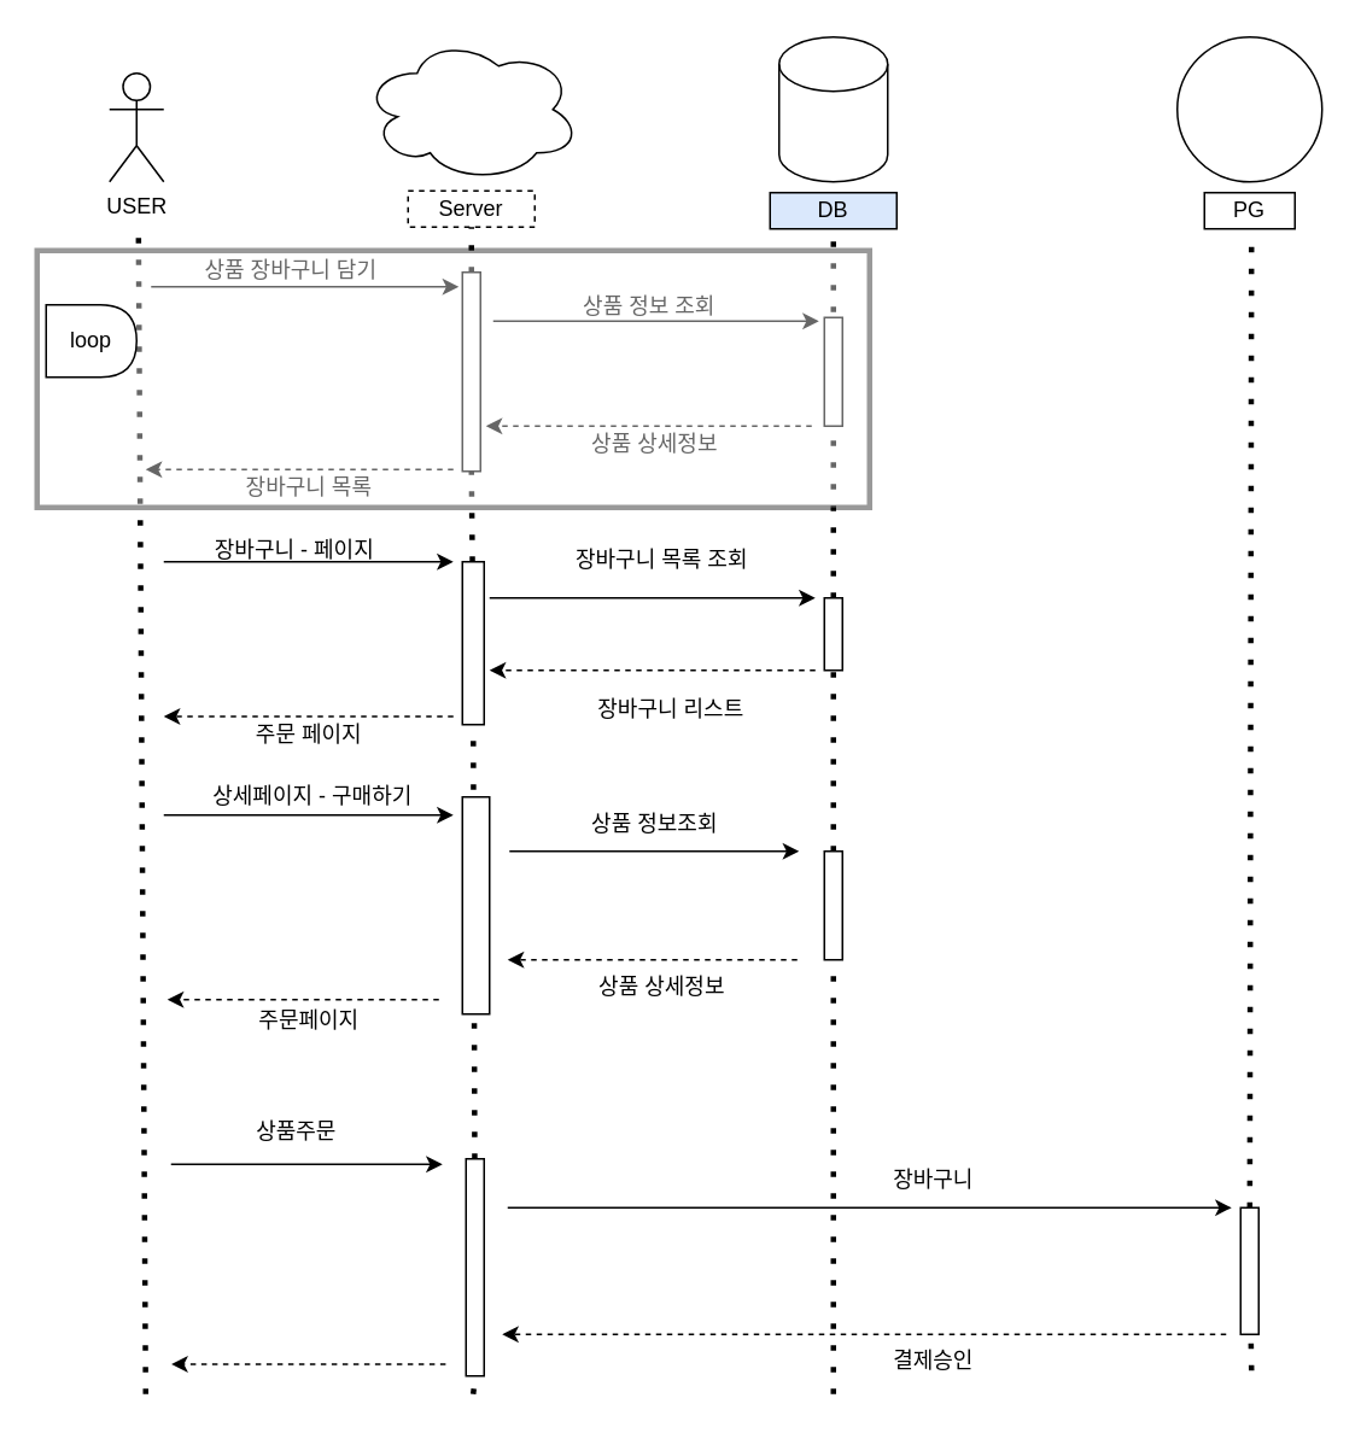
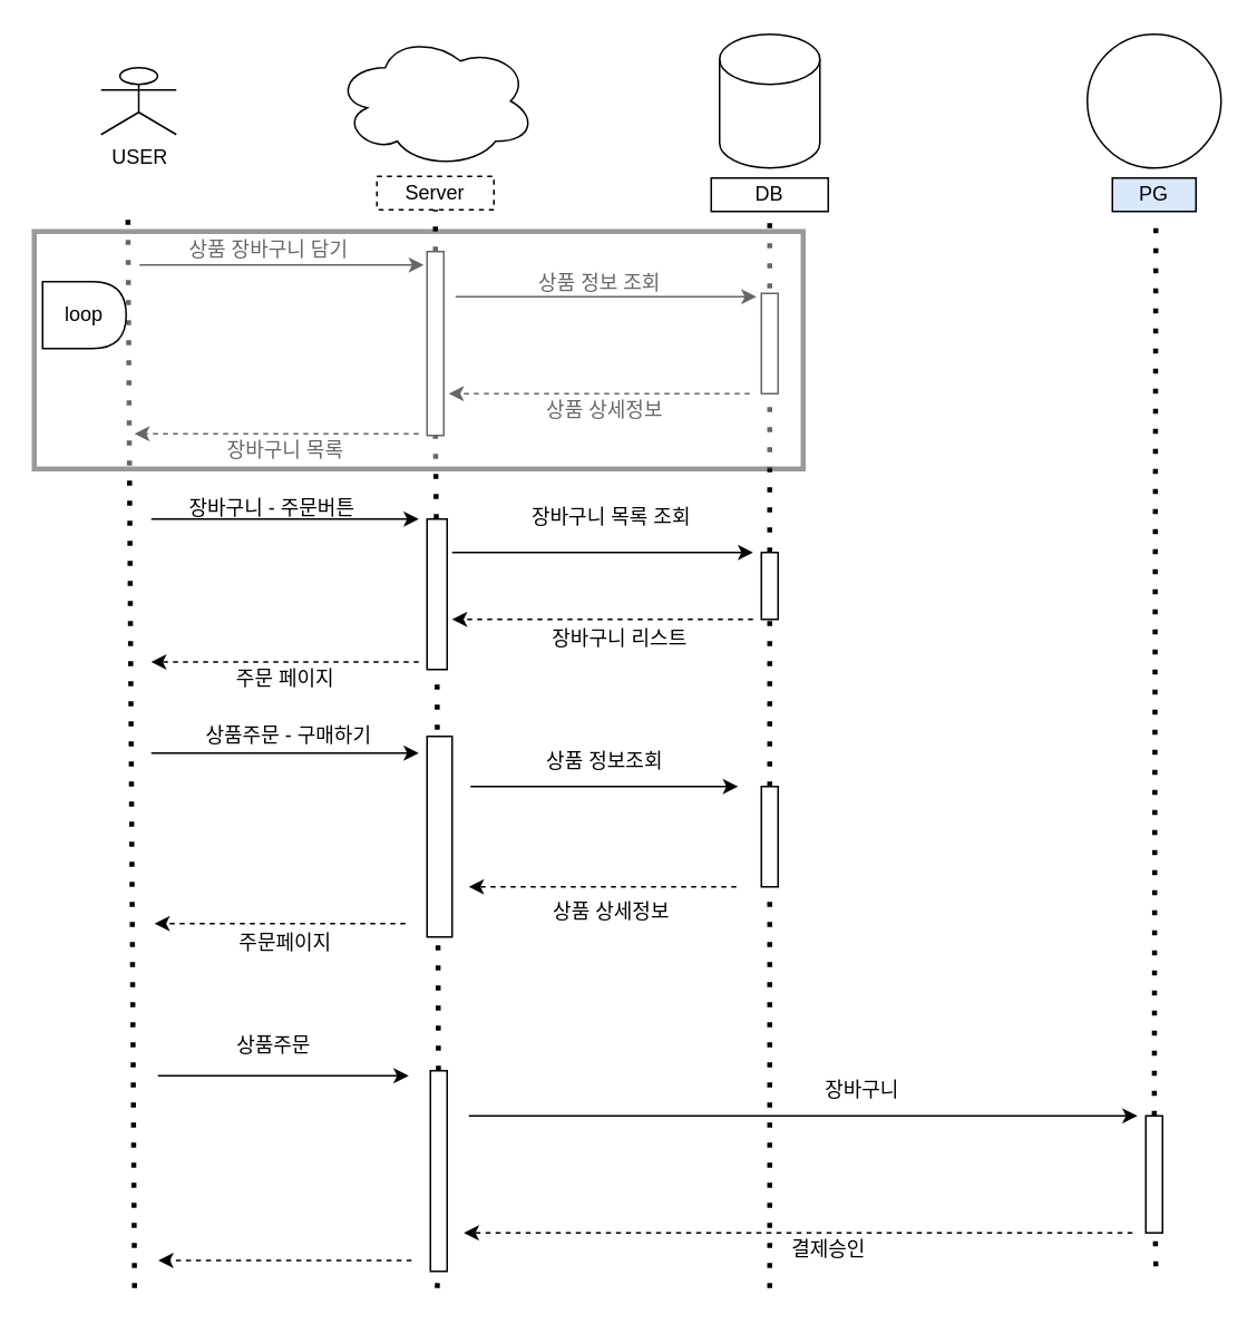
- <mxCell id="2" value="USER" style="shape=umlActor;verticalLabelPosition=bottom;verticalAlign=top;html=1;outlineConnect=0;" parent="1" vertex="1"><mxGeometry x="60" y="40" width="30" height="60" as="geometry" /></mxCell>
+ <mxCell id="2" value="USER" style="shape=umlActor;verticalLabelPosition=bottom;verticalAlign=top;html=1;outlineConnect=0;" parent="1" vertex="1"><mxGeometry x="60" y="40" width="45" height="40" as="geometry" /></mxCell>
- <mxCell id="7" value="DB" style="rounded=0;whiteSpace=wrap;html=1;fillColor=#dae8fc;" parent="1" vertex="1"><mxGeometry x="425" y="106" width="70" height="20" as="geometry" /></mxCell>
+ <mxCell id="7" value="DB" style="rounded=0;whiteSpace=wrap;html=1;" parent="1" vertex="1"><mxGeometry x="425" y="106" width="70" height="20" as="geometry" /></mxCell>
- <mxCell id="8" value="PG" style="rounded=0;whiteSpace=wrap;html=1;" parent="1" vertex="1"><mxGeometry x="665" y="106" width="50" height="20" as="geometry" /></mxCell>
+ <mxCell id="8" value="PG" style="rounded=0;whiteSpace=wrap;html=1;fillColor=#dae8fc;" parent="1" vertex="1"><mxGeometry x="665" y="106" width="50" height="20" as="geometry" /></mxCell>
- <mxCell id="38" value="장바구니 - 페이지" style="text;html=1;align=center;verticalAlign=middle;resizable=0;points=[];autosize=1;strokeColor=none;fillColor=none;" parent="1" vertex="1"><mxGeometry x="97" y="289" width="130" height="30" as="geometry" /></mxCell>
+ <mxCell id="38" value="장바구니 - 주문버튼" style="text;html=1;align=center;verticalAlign=middle;resizable=0;points=[];autosize=1;strokeColor=none;fillColor=none;" parent="1" vertex="1"><mxGeometry x="97" y="289" width="130" height="30" as="geometry" /></mxCell>
- <mxCell id="45" value="장바구니 리스트" style="text;html=1;align=center;verticalAlign=middle;resizable=0;points=[];autosize=1;strokeColor=none;fillColor=none;" parent="1" vertex="1"><mxGeometry x="315" y="377" width="110" height="30" as="geometry" /></mxCell>
+ <mxCell id="45" value="장바구니 리스트" style="text;html=1;align=center;verticalAlign=middle;resizable=0;points=[];autosize=1;strokeColor=none;fillColor=none;" parent="1" vertex="1"><mxGeometry x="315" y="367" width="110" height="30" as="geometry" /></mxCell>
- <mxCell id="53" value="상세페이지 - 구매하기" style="text;html=1;align=center;verticalAlign=middle;resizable=0;points=[];autosize=1;strokeColor=none;fillColor=none;" vertex="1" parent="1"><mxGeometry x="102" y="425" width="140" height="30" as="geometry" /></mxCell>
+ <mxCell id="53" value="상품주문 - 구매하기" style="text;html=1;align=center;verticalAlign=middle;resizable=0;points=[];autosize=1;strokeColor=none;fillColor=none;" vertex="1" parent="1"><mxGeometry x="102" y="425" width="140" height="30" as="geometry" /></mxCell>
- <mxCell id="37" value="결제승인" style="text;html=1;align=center;verticalAlign=middle;resizable=0;points=[];autosize=1;strokeColor=none;fillColor=none;" parent="1" vertex="1"><mxGeometry x="480" y="737" width="70" height="30" as="geometry" /></mxCell>
+ <mxCell id="37" value="결제승인" style="text;html=1;align=center;verticalAlign=middle;resizable=0;points=[];autosize=1;strokeColor=none;fillColor=none;" parent="1" vertex="1"><mxGeometry x="460" y="732" width="70" height="30" as="geometry" /></mxCell>
